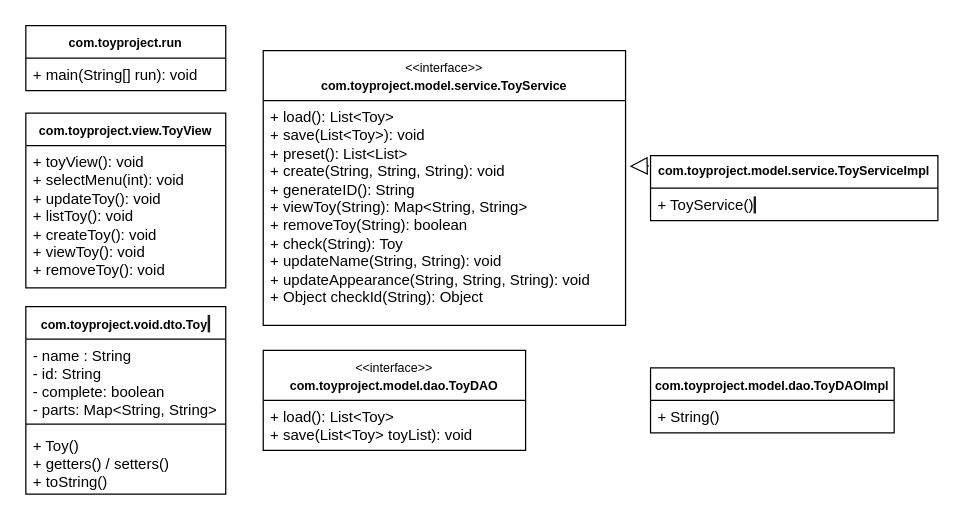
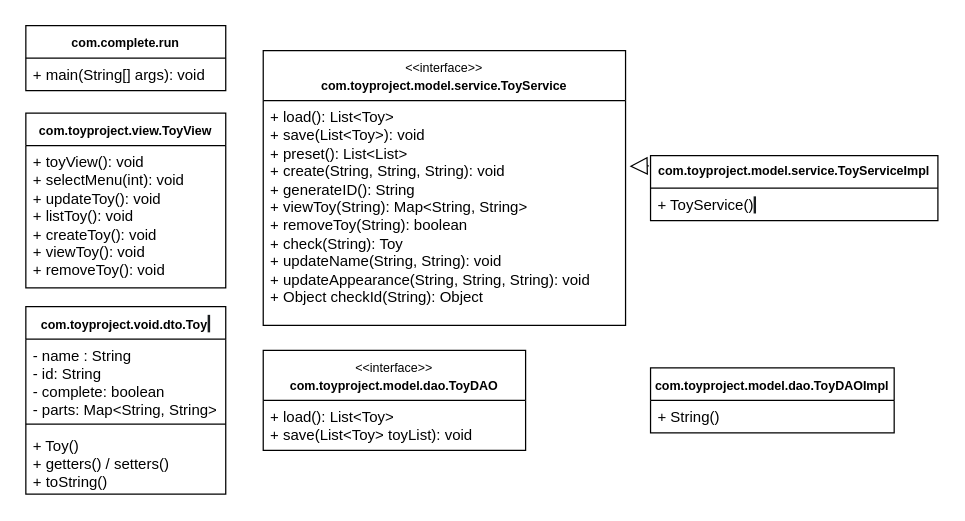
- <mxCell id="15" value="&lt;font style=&quot;font-size: 10px;&quot;&gt;com.toyproject.run&lt;/font&gt;" style="swimlane;fontStyle=1;align=center;verticalAlign=top;childLayout=stackLayout;horizontal=1;startSize=26;horizontalStack=0;resizeParent=1;resizeParentMax=0;resizeLast=0;collapsible=1;marginBottom=0;whiteSpace=wrap;html=1;" vertex="1" parent="1"><mxGeometry x="20" y="20" width="160" height="52" as="geometry" /></mxCell>
+ <mxCell id="15" value="&lt;font style=&quot;font-size: 10px;&quot;&gt;com.complete.run&lt;/font&gt;" style="swimlane;fontStyle=1;align=center;verticalAlign=top;childLayout=stackLayout;horizontal=1;startSize=26;horizontalStack=0;resizeParent=1;resizeParentMax=0;resizeLast=0;collapsible=1;marginBottom=0;whiteSpace=wrap;html=1;" vertex="1" parent="1"><mxGeometry x="20" y="20" width="160" height="52" as="geometry" /></mxCell>
- <mxCell id="16" value="+&amp;nbsp;main(String[] run): void" style="text;strokeColor=none;fillColor=none;align=left;verticalAlign=top;spacingLeft=4;spacingRight=4;overflow=hidden;rotatable=0;points=[[0,0.5],[1,0.5]];portConstraint=eastwest;whiteSpace=wrap;html=1;" vertex="1" parent="15"><mxGeometry y="26" width="160" height="26" as="geometry" /></mxCell>
+ <mxCell id="16" value="+&amp;nbsp;main(String[] args): void" style="text;strokeColor=none;fillColor=none;align=left;verticalAlign=top;spacingLeft=4;spacingRight=4;overflow=hidden;rotatable=0;points=[[0,0.5],[1,0.5]];portConstraint=eastwest;whiteSpace=wrap;html=1;" vertex="1" parent="15"><mxGeometry y="26" width="160" height="26" as="geometry" /></mxCell>
